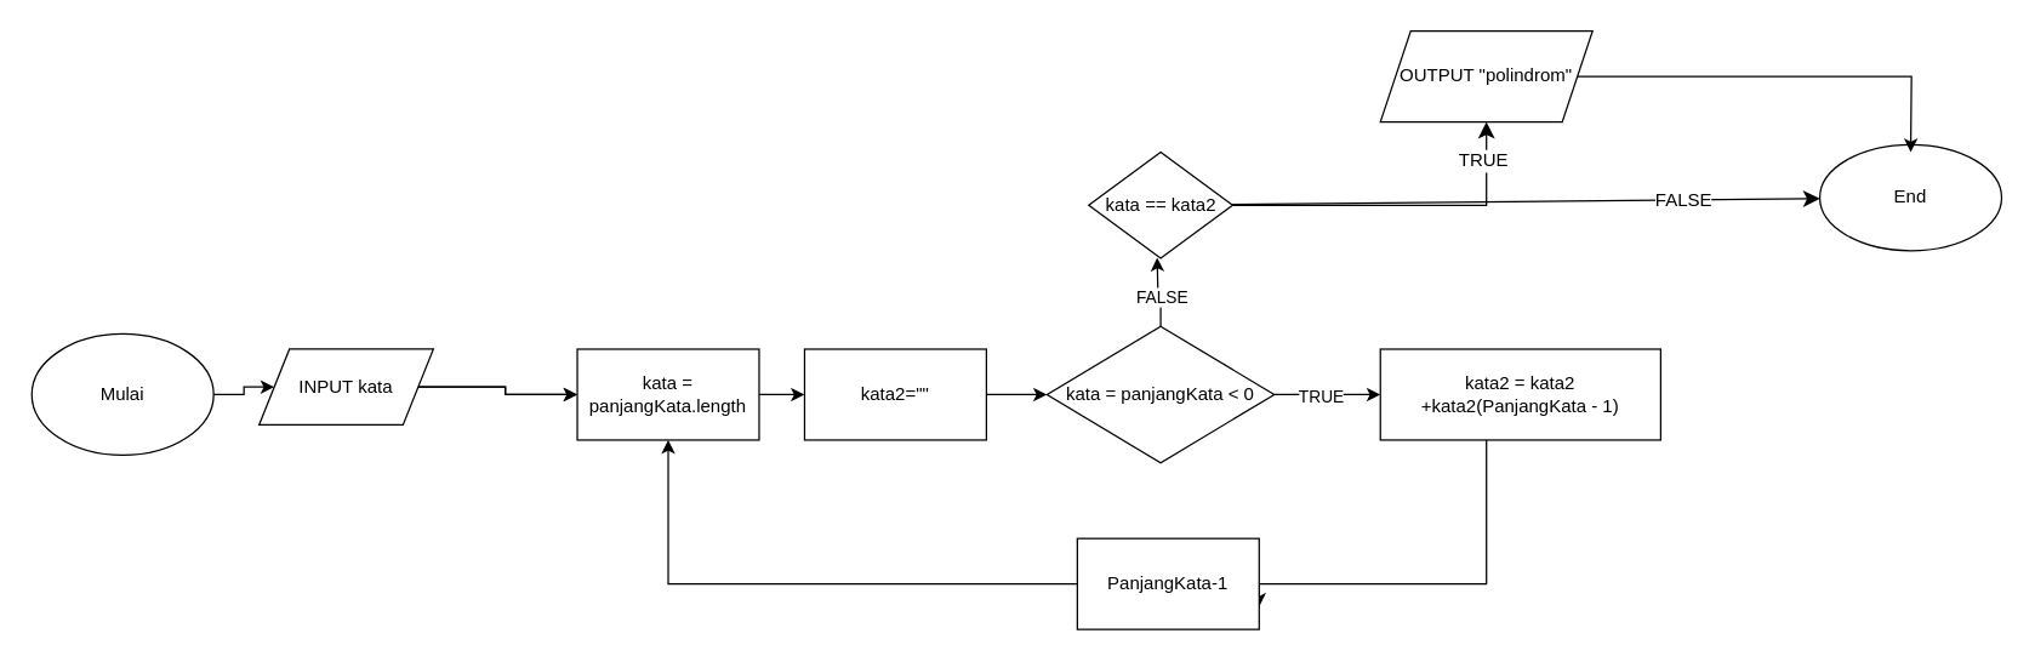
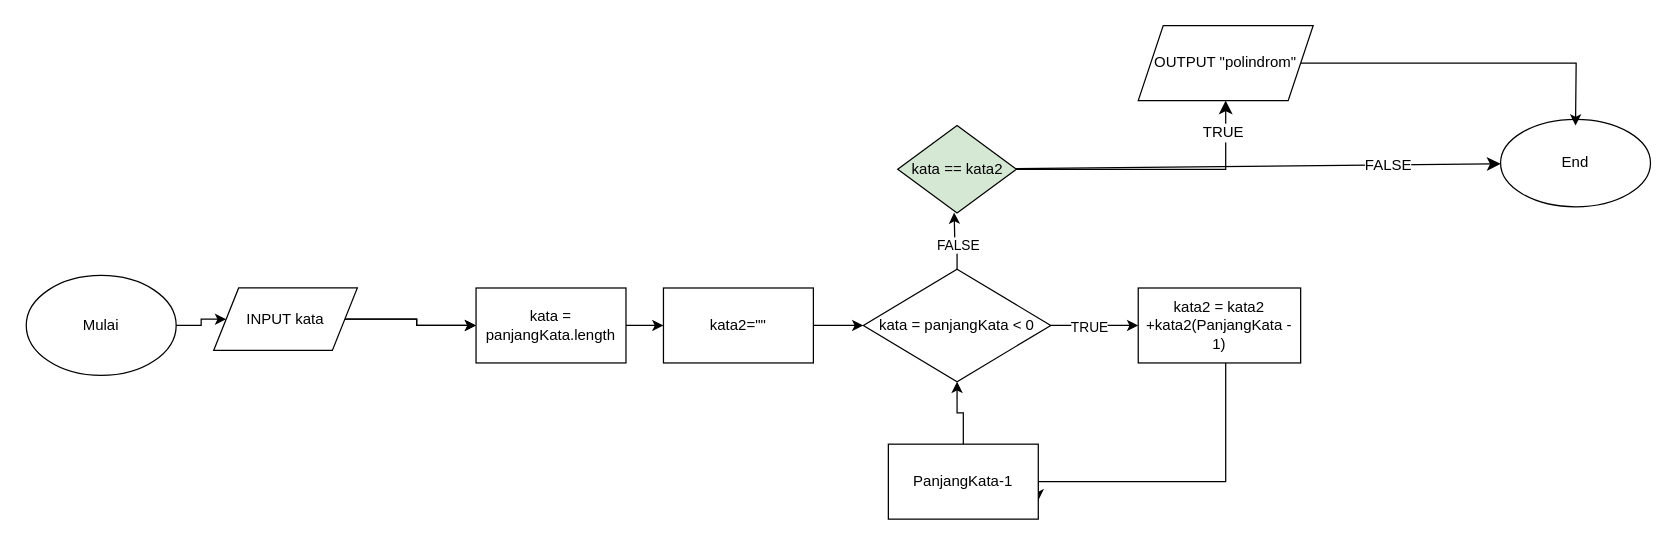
- <mxCell id="27" value="kata == kata2" style="rhombus;whiteSpace=wrap;html=1;" vertex="1" parent="1"><mxGeometry x="717.5" y="100" width="95" height="70" as="geometry" /></mxCell>
+ <mxCell id="27" value="kata == kata2" style="rhombus;whiteSpace=wrap;html=1;fillColor=#d5e8d4;" vertex="1" parent="1"><mxGeometry x="717.5" y="100" width="95" height="70" as="geometry" /></mxCell>
- <mxCell id="11" value="kata2 = kata2 +kata2(PanjangKata - 1)" style="rounded=0;whiteSpace=wrap;html=1;" vertex="1" parent="1"><mxGeometry x="910" y="230" width="185" height="60" as="geometry" /></mxCell>
+ <mxCell id="11" value="kata2 = kata2 +kata2(PanjangKata - 1)" style="rounded=0;whiteSpace=wrap;html=1;" vertex="1" parent="1"><mxGeometry x="910" y="230" width="130" height="60" as="geometry" /></mxCell>
- <mxCell id="12" value="" style="edgeStyle=orthogonalEdgeStyle;rounded=0;orthogonalLoop=1;jettySize=auto;html=1;" edge="1" parent="1" source="13" target="20"><mxGeometry relative="1" as="geometry" /></mxCell>
+ <mxCell id="12" value="" style="edgeStyle=orthogonalEdgeStyle;rounded=0;orthogonalLoop=1;jettySize=auto;html=1;" edge="1" parent="1" source="13" target="8"><mxGeometry relative="1" as="geometry" /></mxCell>
